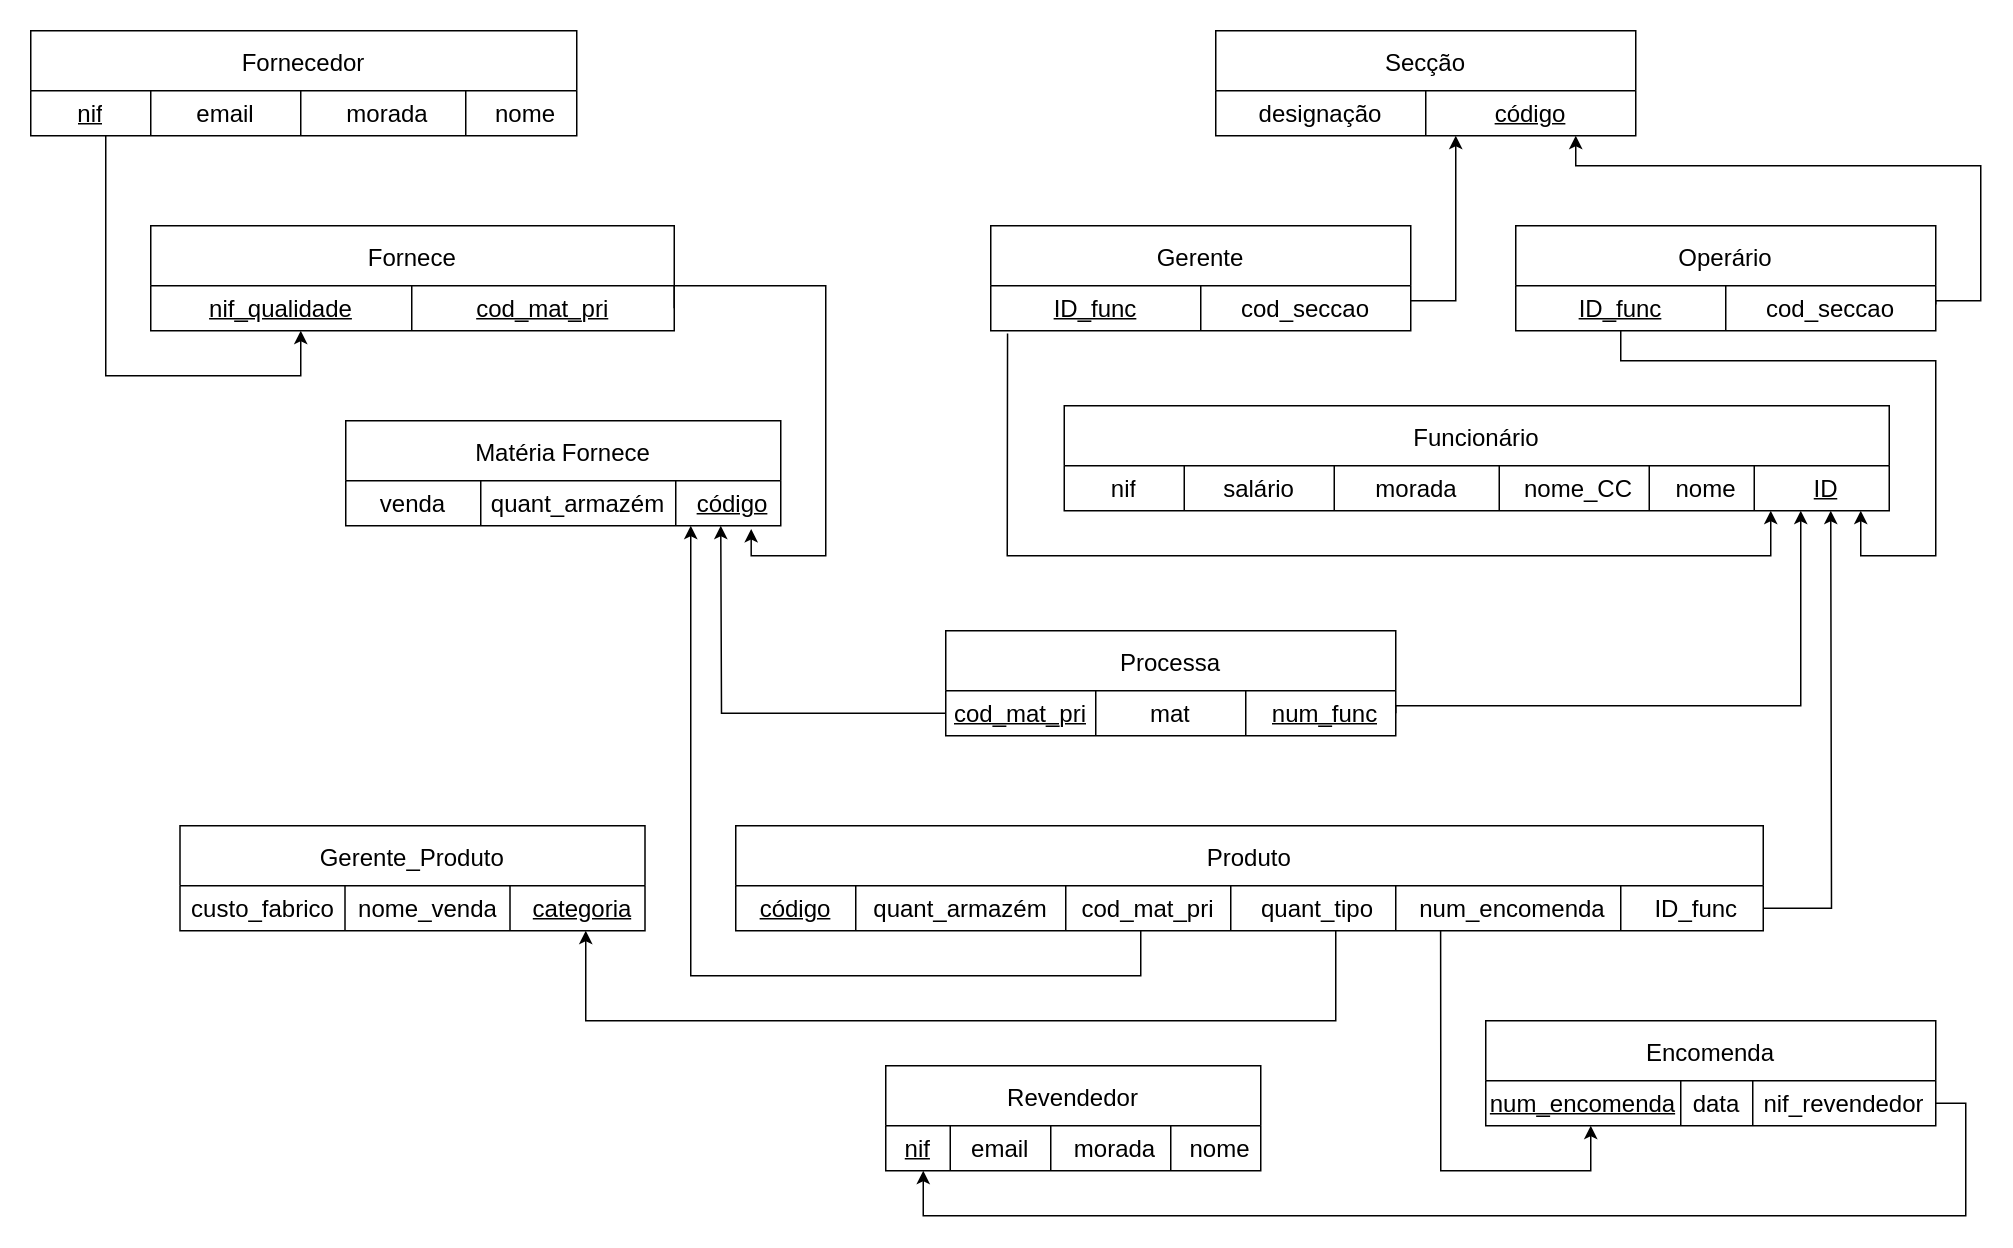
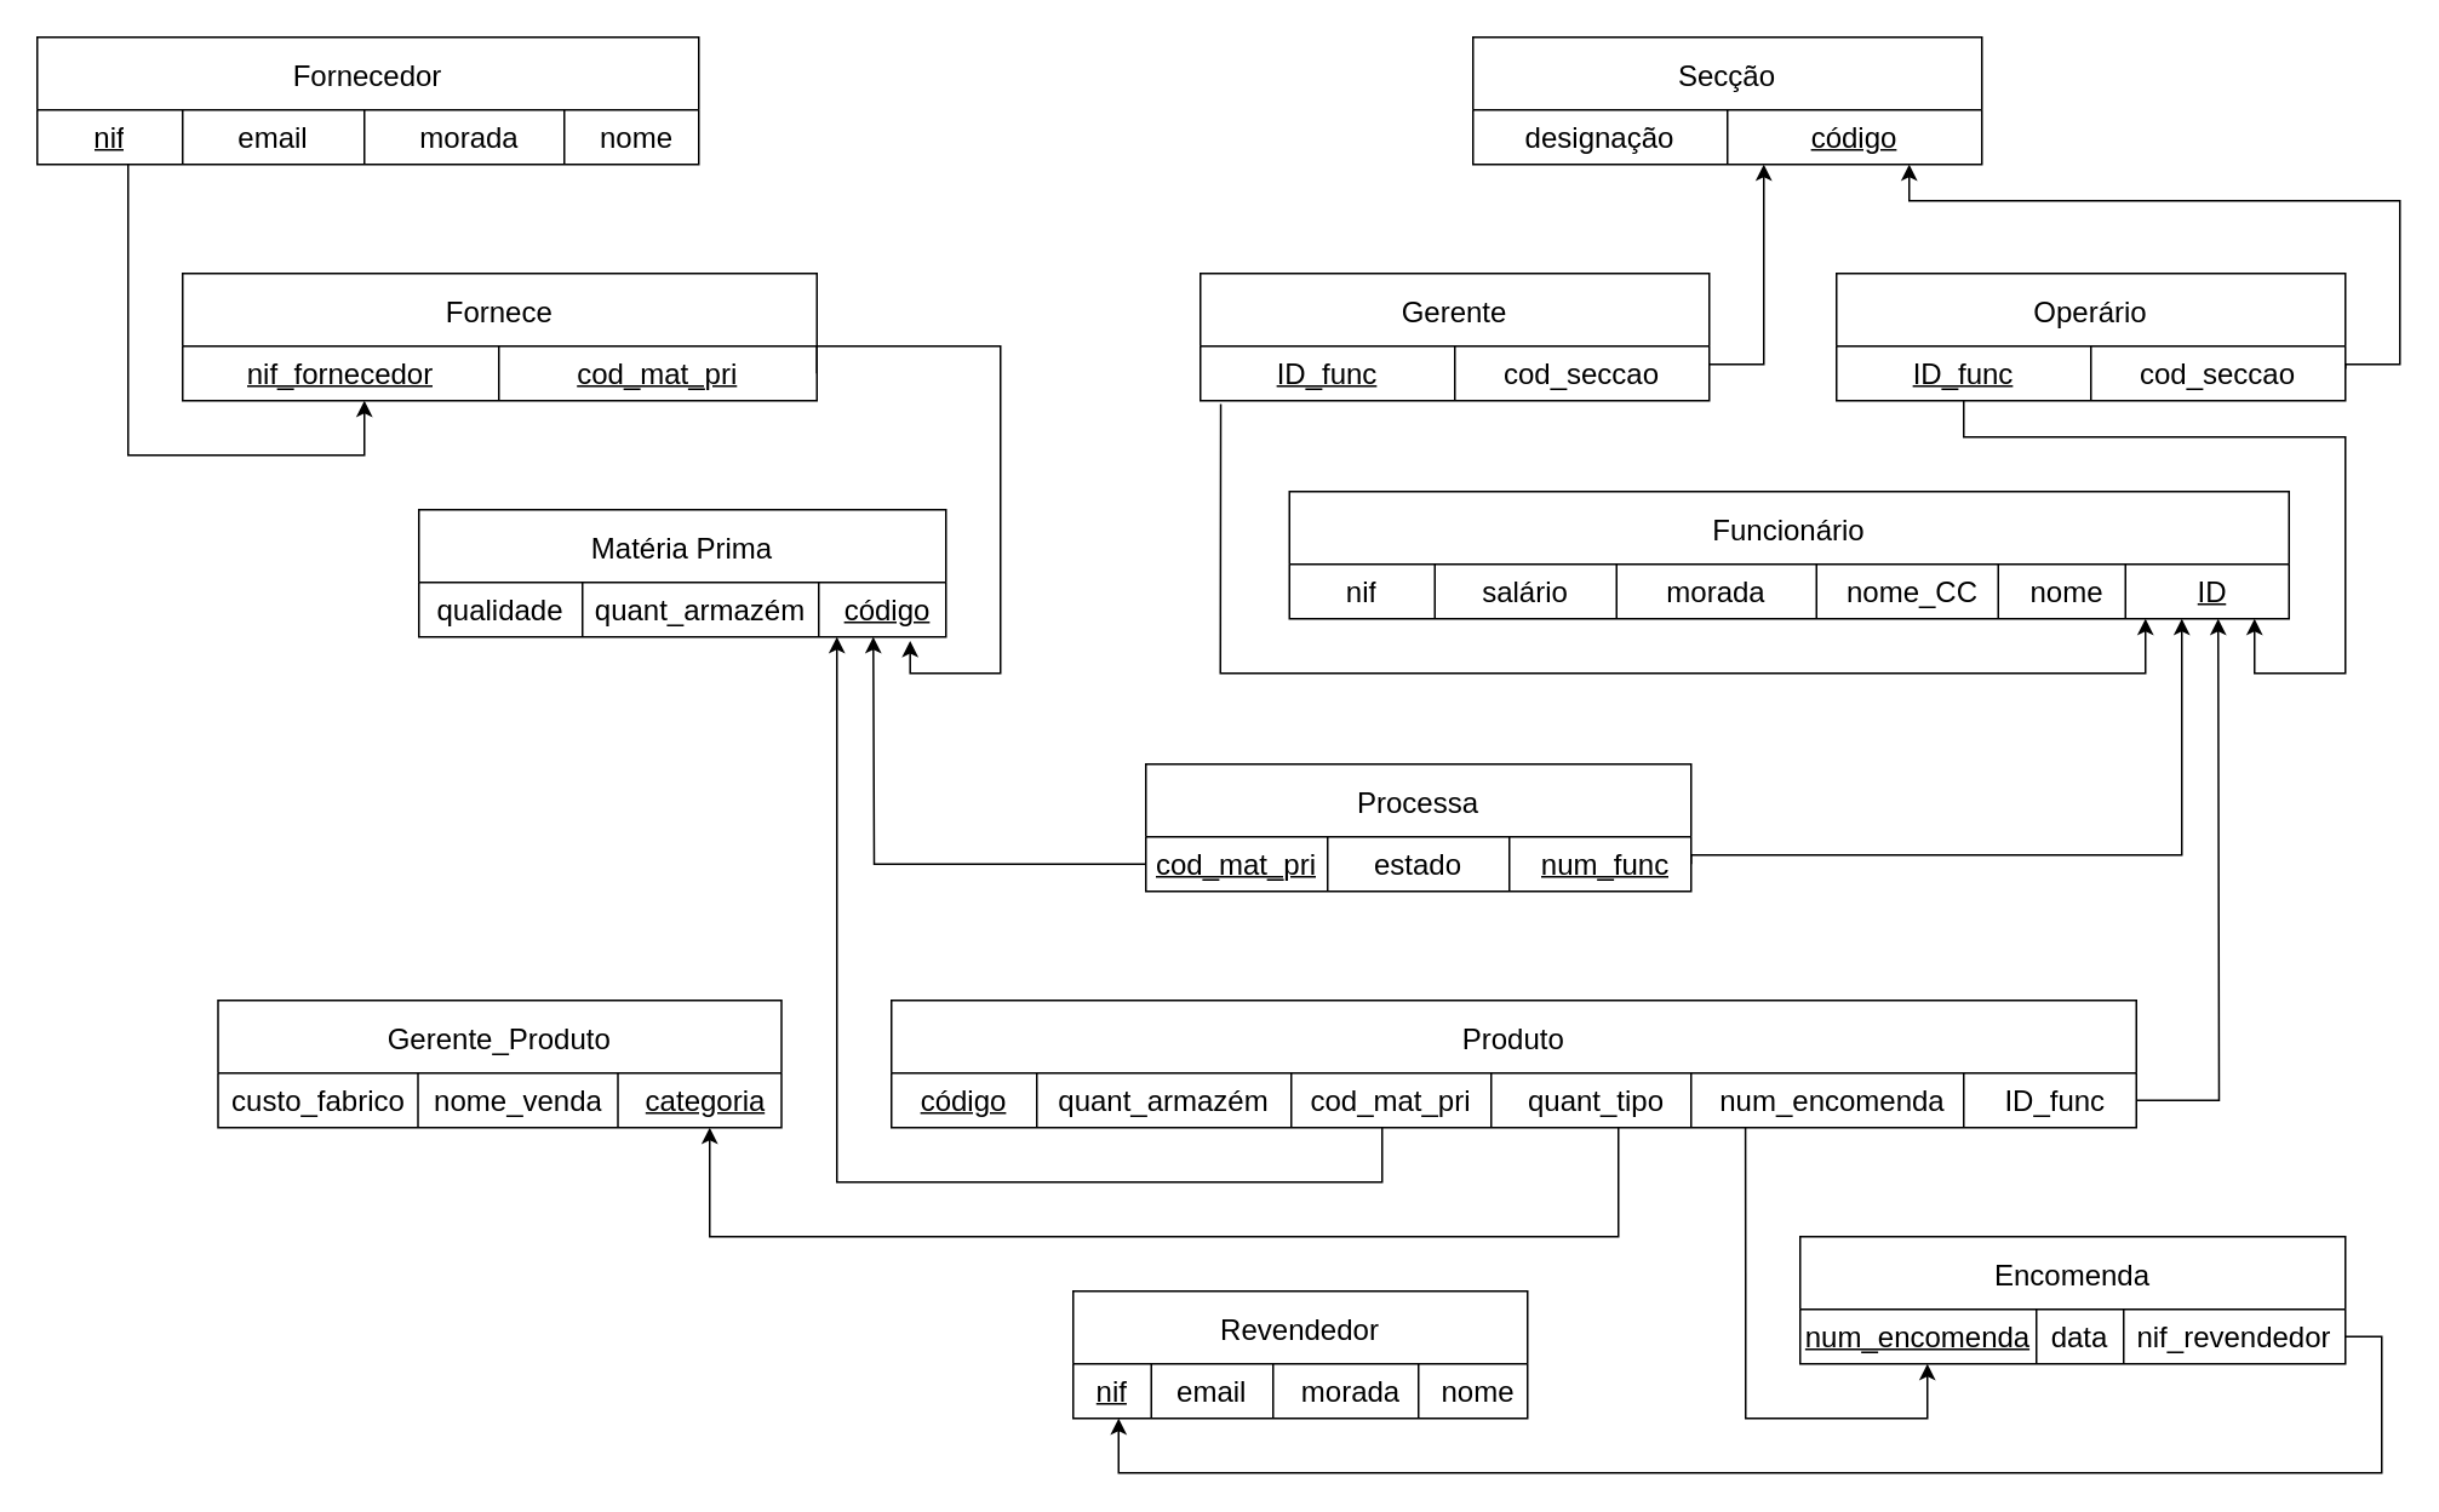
- <mxCell id="52" value="&lt;u&gt;nif_qualidade&lt;/u&gt;" style="shape=partialRectangle;html=1;whiteSpace=wrap;connectable=0;fillColor=none;top=0;left=0;bottom=0;right=0;overflow=hidden;pointerEvents=1;strokeColor=inherit;fontSize=16;align=center;" parent="51" vertex="1"><mxGeometry width="174" height="30" as="geometry"><mxRectangle width="174" height="30" as="alternateBounds" /></mxGeometry></mxCell>
+ <mxCell id="52" value="&lt;u&gt;nif_fornecedor&lt;/u&gt;" style="shape=partialRectangle;html=1;whiteSpace=wrap;connectable=0;fillColor=none;top=0;left=0;bottom=0;right=0;overflow=hidden;pointerEvents=1;strokeColor=inherit;fontSize=16;align=center;" parent="51" vertex="1"><mxGeometry width="174" height="30" as="geometry"><mxRectangle width="174" height="30" as="alternateBounds" /></mxGeometry></mxCell>
- <mxCell id="31" value="Matéria Fornece" style="shape=table;startSize=40;container=1;collapsible=0;childLayout=tableLayout;fixedRows=1;rowLines=0;fontStyle=0;strokeColor=default;fontSize=16;" parent="1" vertex="1"><mxGeometry x="230" y="280" width="290" height="70" as="geometry" /></mxCell>
+ <mxCell id="31" value="Matéria Prima" style="shape=table;startSize=40;container=1;collapsible=0;childLayout=tableLayout;fixedRows=1;rowLines=0;fontStyle=0;strokeColor=default;fontSize=16;" parent="1" vertex="1"><mxGeometry x="230" y="280" width="290" height="70" as="geometry" /></mxCell>
- <mxCell id="33" value="venda" style="shape=partialRectangle;html=1;whiteSpace=wrap;connectable=0;fillColor=none;top=0;left=0;bottom=0;right=0;overflow=hidden;pointerEvents=1;strokeColor=inherit;fontSize=16;align=center;" parent="32" vertex="1"><mxGeometry width="90" height="30" as="geometry"><mxRectangle width="90" height="30" as="alternateBounds" /></mxGeometry></mxCell>
+ <mxCell id="33" value="qualidade" style="shape=partialRectangle;html=1;whiteSpace=wrap;connectable=0;fillColor=none;top=0;left=0;bottom=0;right=0;overflow=hidden;pointerEvents=1;strokeColor=inherit;fontSize=16;align=center;" parent="32" vertex="1"><mxGeometry width="90" height="30" as="geometry"><mxRectangle width="90" height="30" as="alternateBounds" /></mxGeometry></mxCell>
- <mxCell id="39" value="mat" style="shape=partialRectangle;html=1;whiteSpace=wrap;connectable=0;fillColor=none;top=0;left=0;bottom=0;right=0;overflow=hidden;pointerEvents=1;strokeColor=inherit;fontSize=16;align=center;" parent="37" vertex="1"><mxGeometry x="100" width="100" height="30" as="geometry"><mxRectangle width="100" height="30" as="alternateBounds" /></mxGeometry></mxCell>
+ <mxCell id="39" value="estado" style="shape=partialRectangle;html=1;whiteSpace=wrap;connectable=0;fillColor=none;top=0;left=0;bottom=0;right=0;overflow=hidden;pointerEvents=1;strokeColor=inherit;fontSize=16;align=center;" parent="37" vertex="1"><mxGeometry x="100" width="100" height="30" as="geometry"><mxRectangle width="100" height="30" as="alternateBounds" /></mxGeometry></mxCell>
